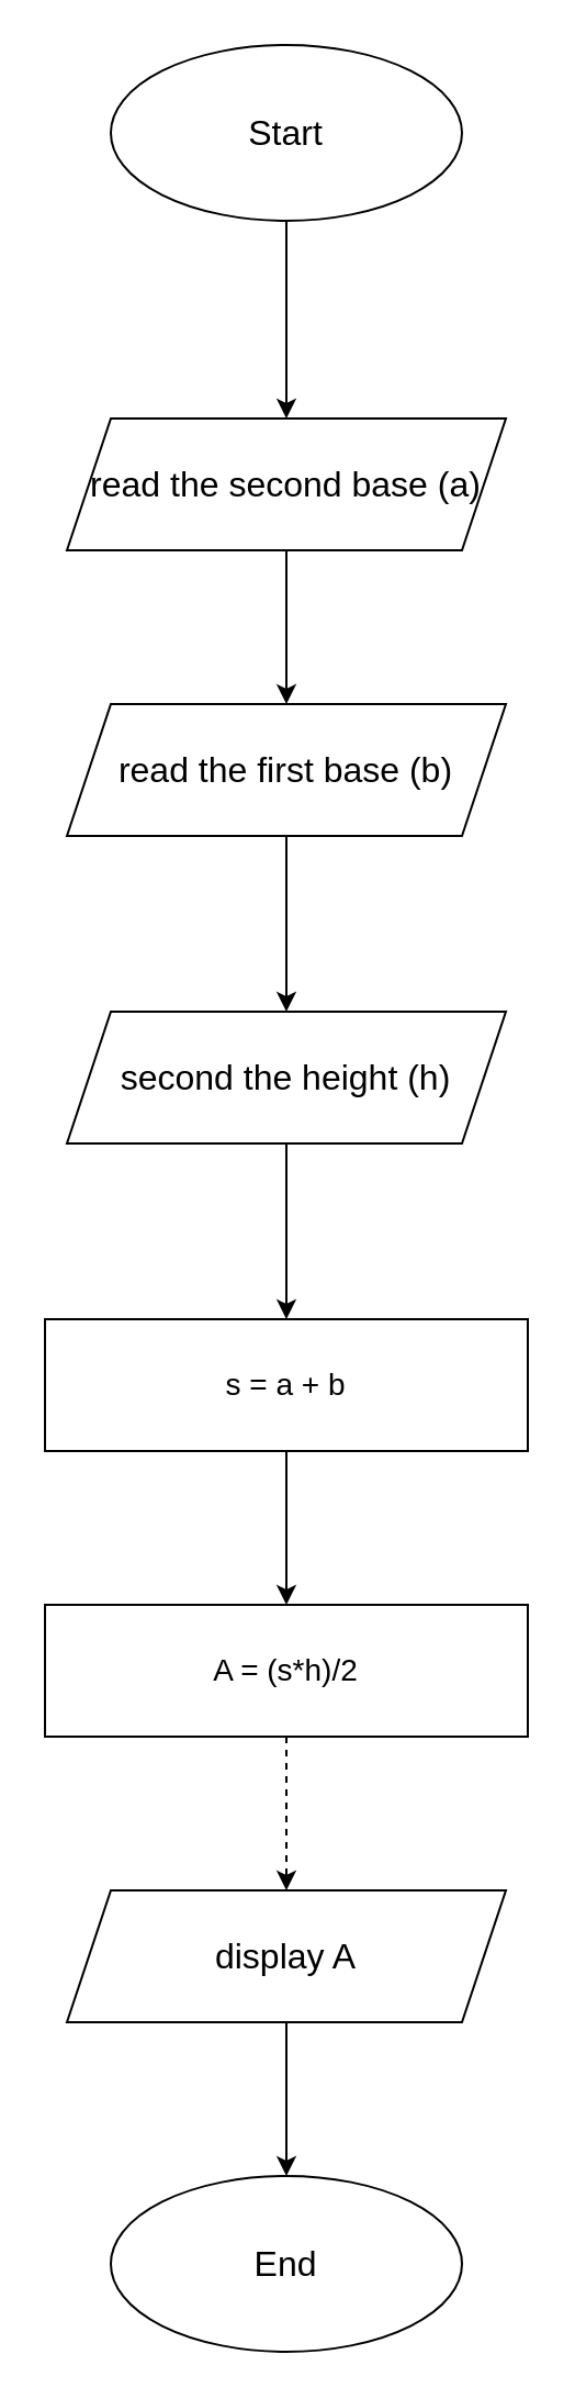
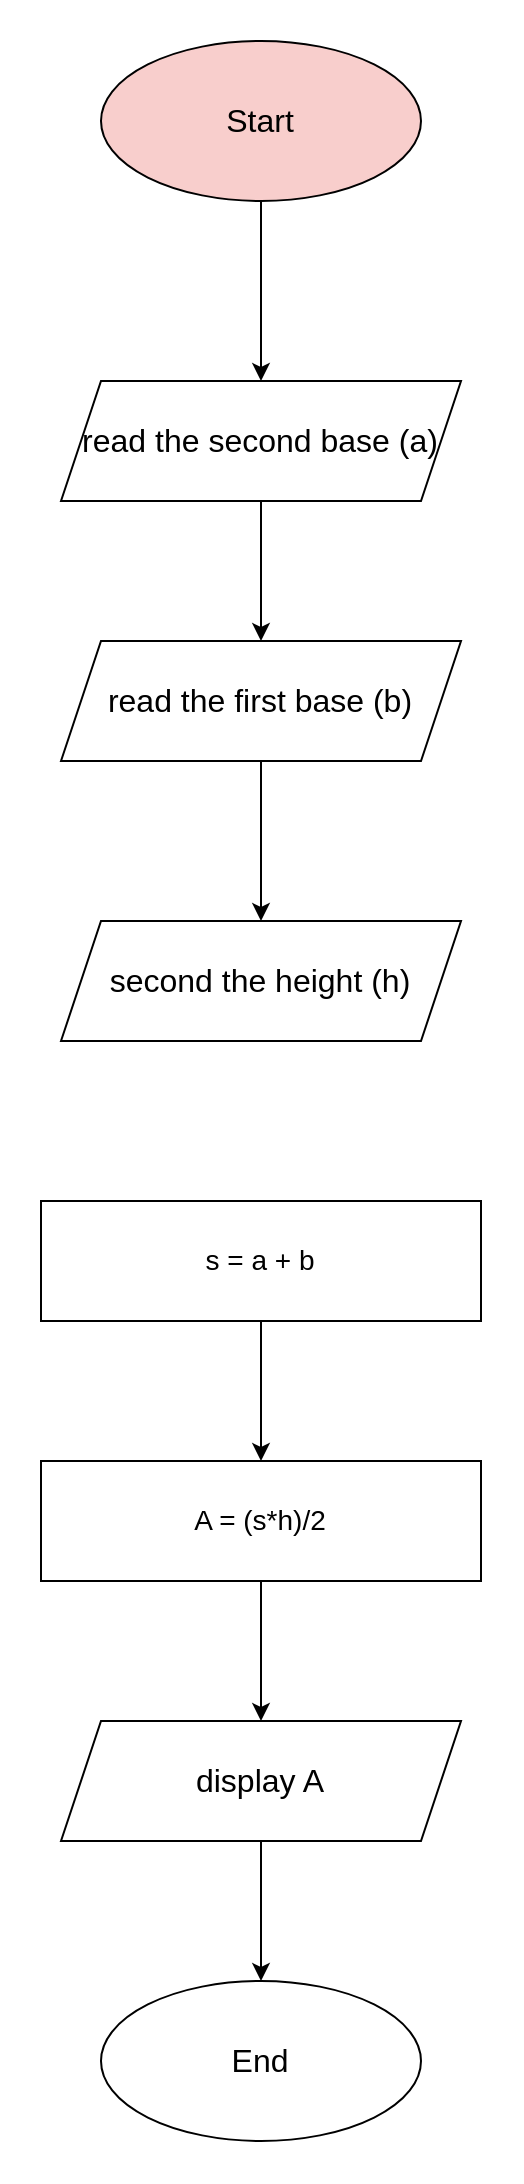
- <mxCell id="3" value="&lt;font size=&quot;3&quot;&gt;Start&lt;/font&gt;" style="ellipse;whiteSpace=wrap;html=1;" vertex="1" parent="1"><mxGeometry x="50" y="20" width="160" height="80" as="geometry" /></mxCell>
+ <mxCell id="3" value="&lt;font size=&quot;3&quot;&gt;Start&lt;/font&gt;" style="ellipse;whiteSpace=wrap;html=1;fillColor=#f8cecc;" vertex="1" parent="1"><mxGeometry x="50" y="20" width="160" height="80" as="geometry" /></mxCell>
- <mxCell id="8" value="" style="edgeStyle=orthogonalEdgeStyle;rounded=0;orthogonalLoop=1;jettySize=auto;html=1;" edge="1" parent="1" source="9" target="11"><mxGeometry relative="1" as="geometry" /></mxCell>
- <mxCell id="12" value="" style="edgeStyle=orthogonalEdgeStyle;rounded=0;orthogonalLoop=1;jettySize=auto;html=1;dashed=1;" edge="1" parent="1" source="13" target="15"><mxGeometry relative="1" as="geometry" /></mxCell>
+ <mxCell id="12" value="" style="edgeStyle=orthogonalEdgeStyle;rounded=0;orthogonalLoop=1;jettySize=auto;html=1;" edge="1" parent="1" source="13" target="15"><mxGeometry relative="1" as="geometry" /></mxCell>
